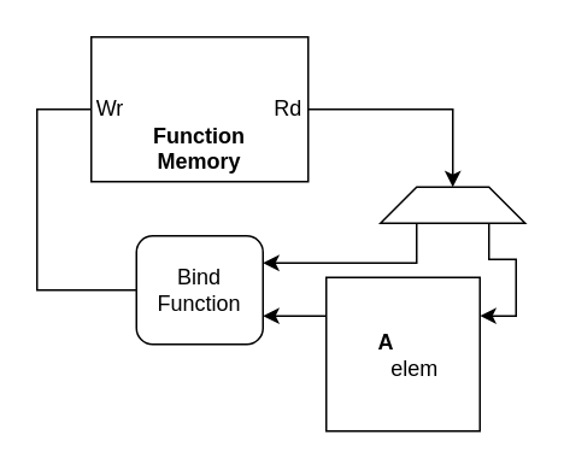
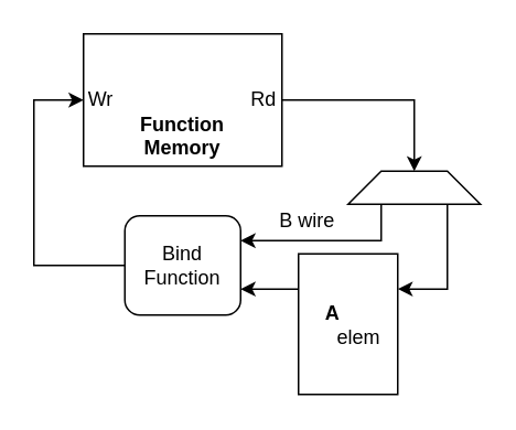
- <mxCell id="4" style="edgeStyle=orthogonalEdgeStyle;rounded=0;orthogonalLoop=1;jettySize=auto;html=1;exitX=0;exitY=0.5;exitDx=0;exitDy=0;entryX=0;entryY=0.5;entryDx=0;entryDy=0;startArrow=none;startFill=0;endArrow=none;endFill=1;" edge="1" parent="1" source="5" target="3"><mxGeometry relative="1" as="geometry"><Array as="points"><mxPoint x="20" y="160" /><mxPoint x="20" y="60" /></Array></mxGeometry></mxCell>
+ <mxCell id="4" style="edgeStyle=orthogonalEdgeStyle;rounded=0;orthogonalLoop=1;jettySize=auto;html=1;exitX=0;exitY=0.5;exitDx=0;exitDy=0;entryX=0;entryY=0.5;entryDx=0;entryDy=0;startArrow=none;startFill=0;endArrow=classic;endFill=1;" edge="1" parent="1" source="5" target="3"><mxGeometry relative="1" as="geometry"><Array as="points"><mxPoint x="20" y="160" /><mxPoint x="20" y="60" /></Array></mxGeometry></mxCell>
+ <mxCell id="11" value="B wire" style="text;html=1;align=center;verticalAlign=middle;resizable=0;points=[];autosize=1;" vertex="1" parent="1"><mxGeometry x="160" y="123" width="50" height="20" as="geometry" /></mxCell>
- <mxCell id="10" value="&lt;div style=&quot;text-align: left&quot;&gt;&lt;b&gt;&amp;nbsp; A&lt;/b&gt;&lt;/div&gt;&amp;nbsp; &amp;nbsp; elem" style="rounded=0;whiteSpace=wrap;html=1;" vertex="1" parent="1"><mxGeometry x="180" y="153" width="85" height="85" as="geometry" /></mxCell>
+ <mxCell id="10" value="&lt;div style=&quot;text-align: left&quot;&gt;&lt;b&gt;&amp;nbsp; A&lt;/b&gt;&lt;/div&gt;&amp;nbsp; &amp;nbsp; elem" style="rounded=0;whiteSpace=wrap;html=1;" vertex="1" parent="1"><mxGeometry x="180" y="153" width="60" height="85" as="geometry" /></mxCell>
